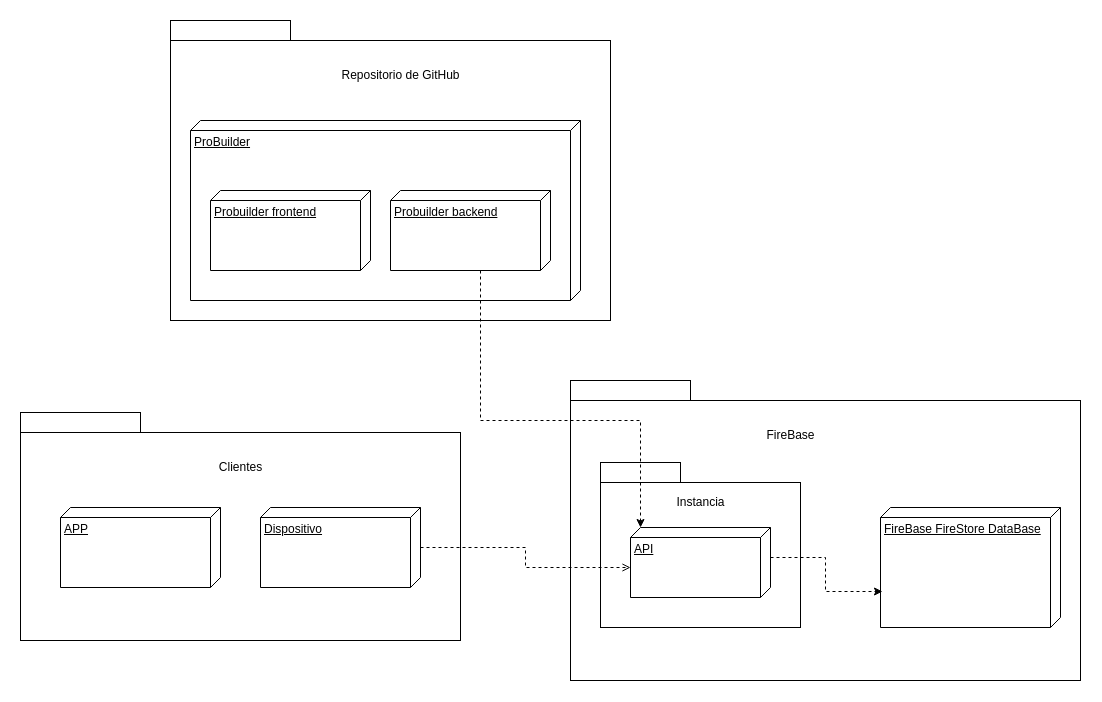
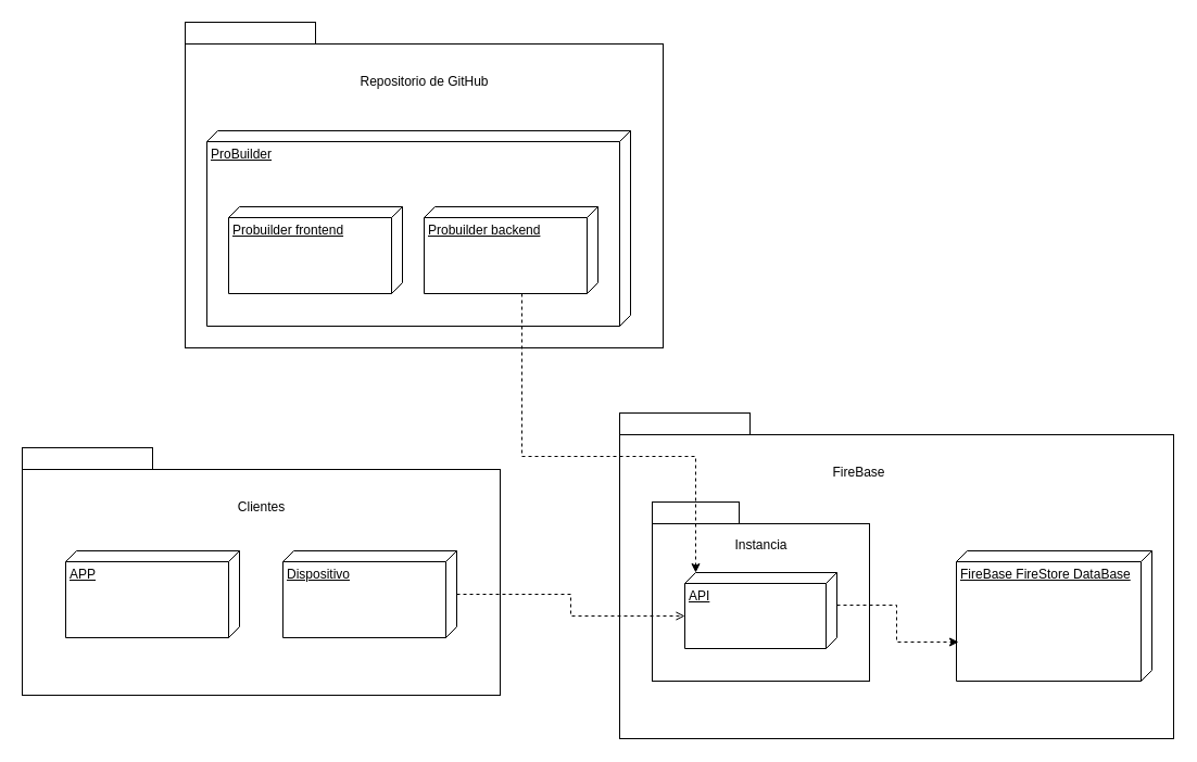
- <mxCell id="3" value="Repositorio de GitHub" style="text;html=1;align=center;verticalAlign=middle;resizable=0;points=[];autosize=1;strokeColor=none;fillColor=none;" vertex="1" parent="1"><mxGeometry x="330" y="60" width="140" height="30" as="geometry" /></mxCell>
+ <mxCell id="3" value="Repositorio de GitHub" style="text;html=1;align=center;verticalAlign=middle;resizable=0;points=[];autosize=1;strokeColor=none;fillColor=none;" vertex="1" parent="1"><mxGeometry x="320" y="60" width="140" height="30" as="geometry" /></mxCell>
